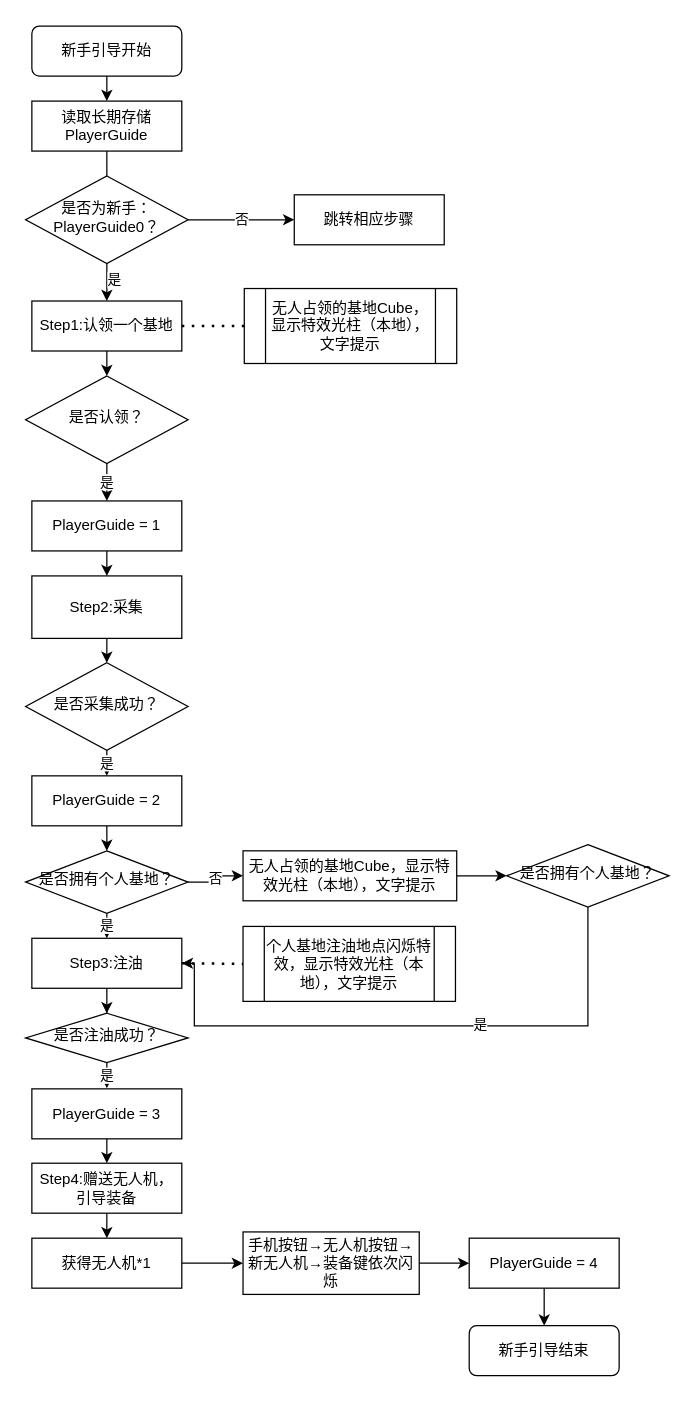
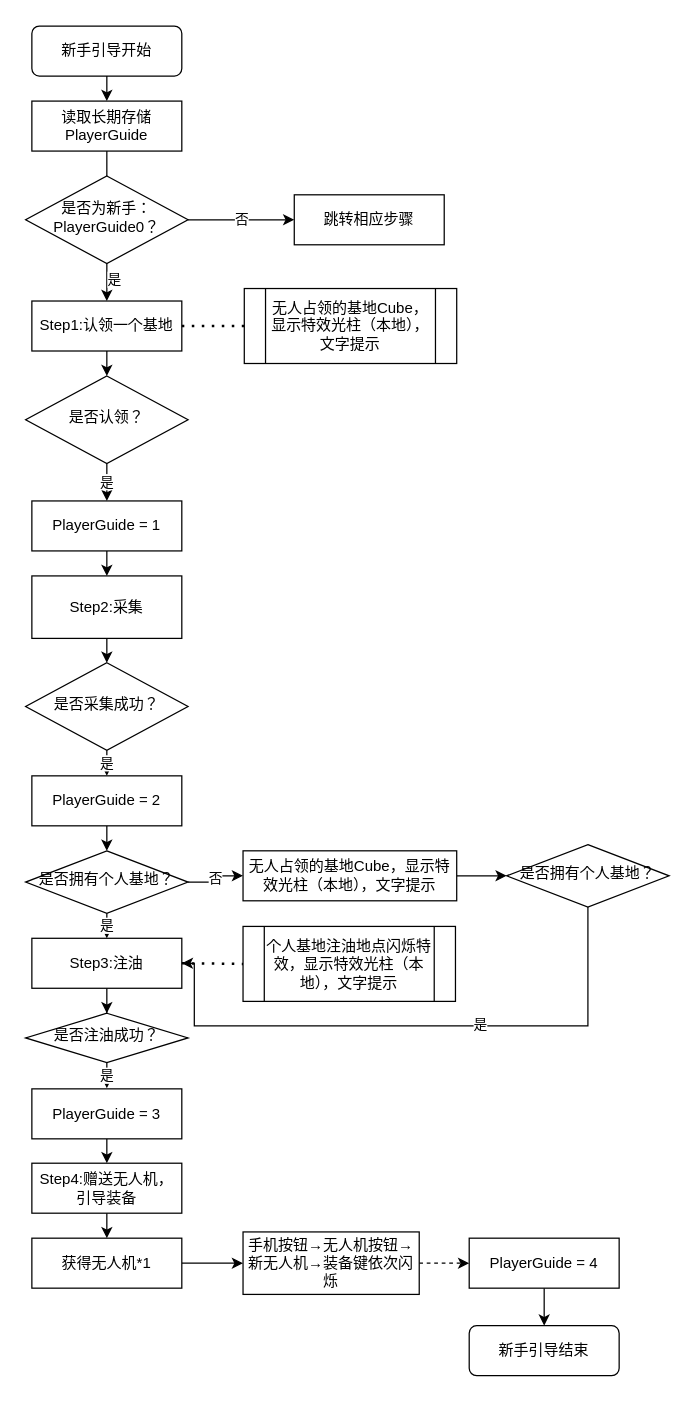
- <mxCell id="32" style="edgeStyle=orthogonalEdgeStyle;rounded=0;orthogonalLoop=1;jettySize=auto;html=1;exitX=1;exitY=0.5;exitDx=0;exitDy=0;entryX=0;entryY=0.5;entryDx=0;entryDy=0;" edge="1" parent="1" source="33" target="35"><mxGeometry relative="1" as="geometry" /></mxCell>
+ <mxCell id="32" style="edgeStyle=orthogonalEdgeStyle;rounded=0;orthogonalLoop=1;jettySize=auto;html=1;exitX=1;exitY=0.5;exitDx=0;exitDy=0;entryX=0;entryY=0.5;entryDx=0;entryDy=0;dashed=1;" edge="1" parent="1" source="33" target="35"><mxGeometry relative="1" as="geometry" /></mxCell>
